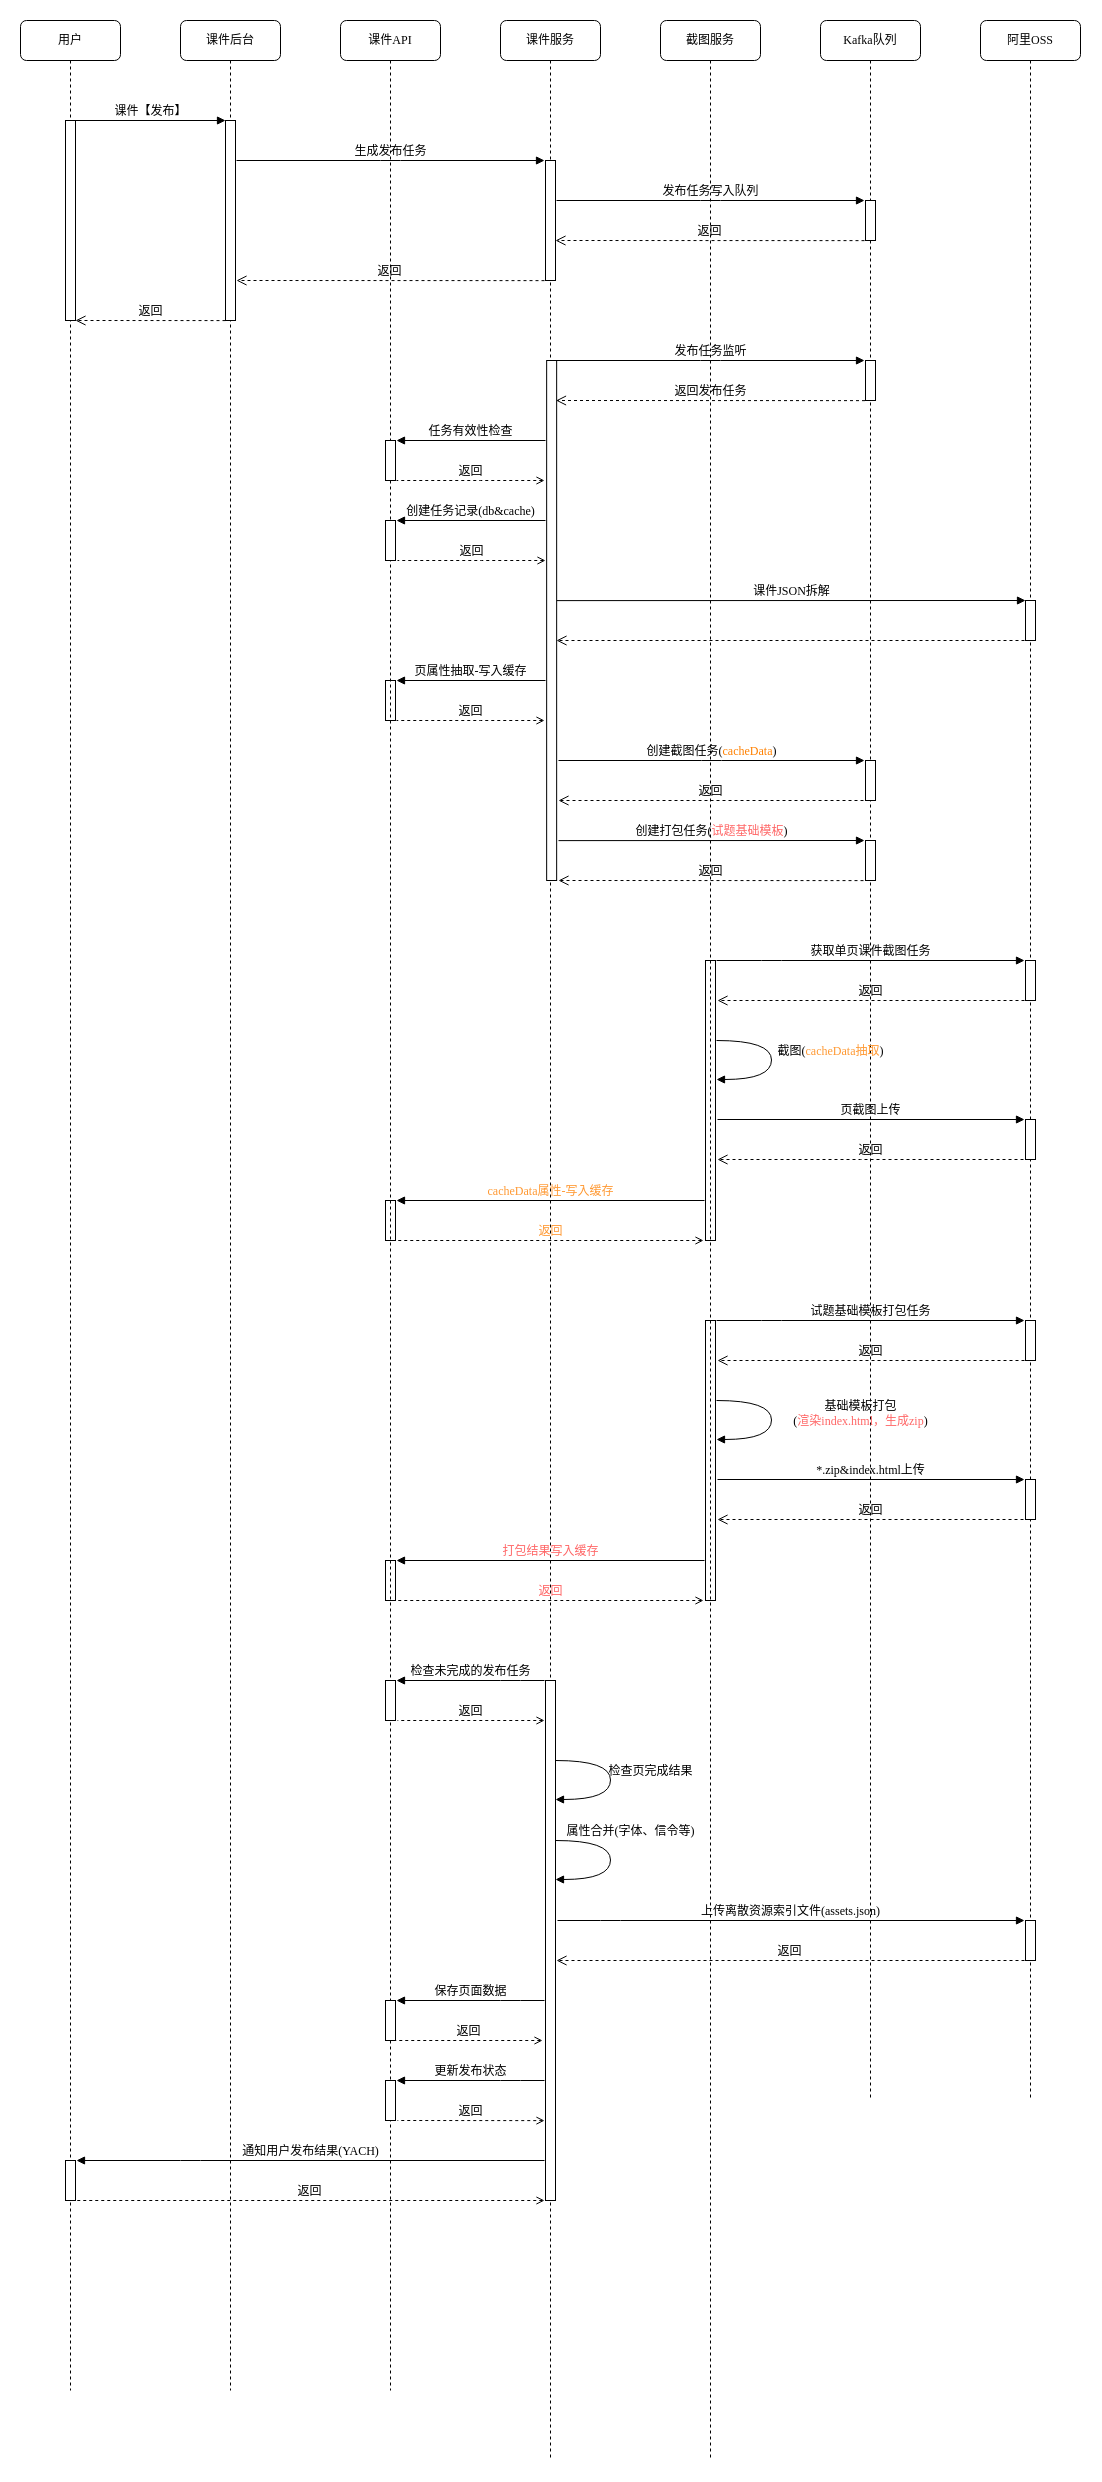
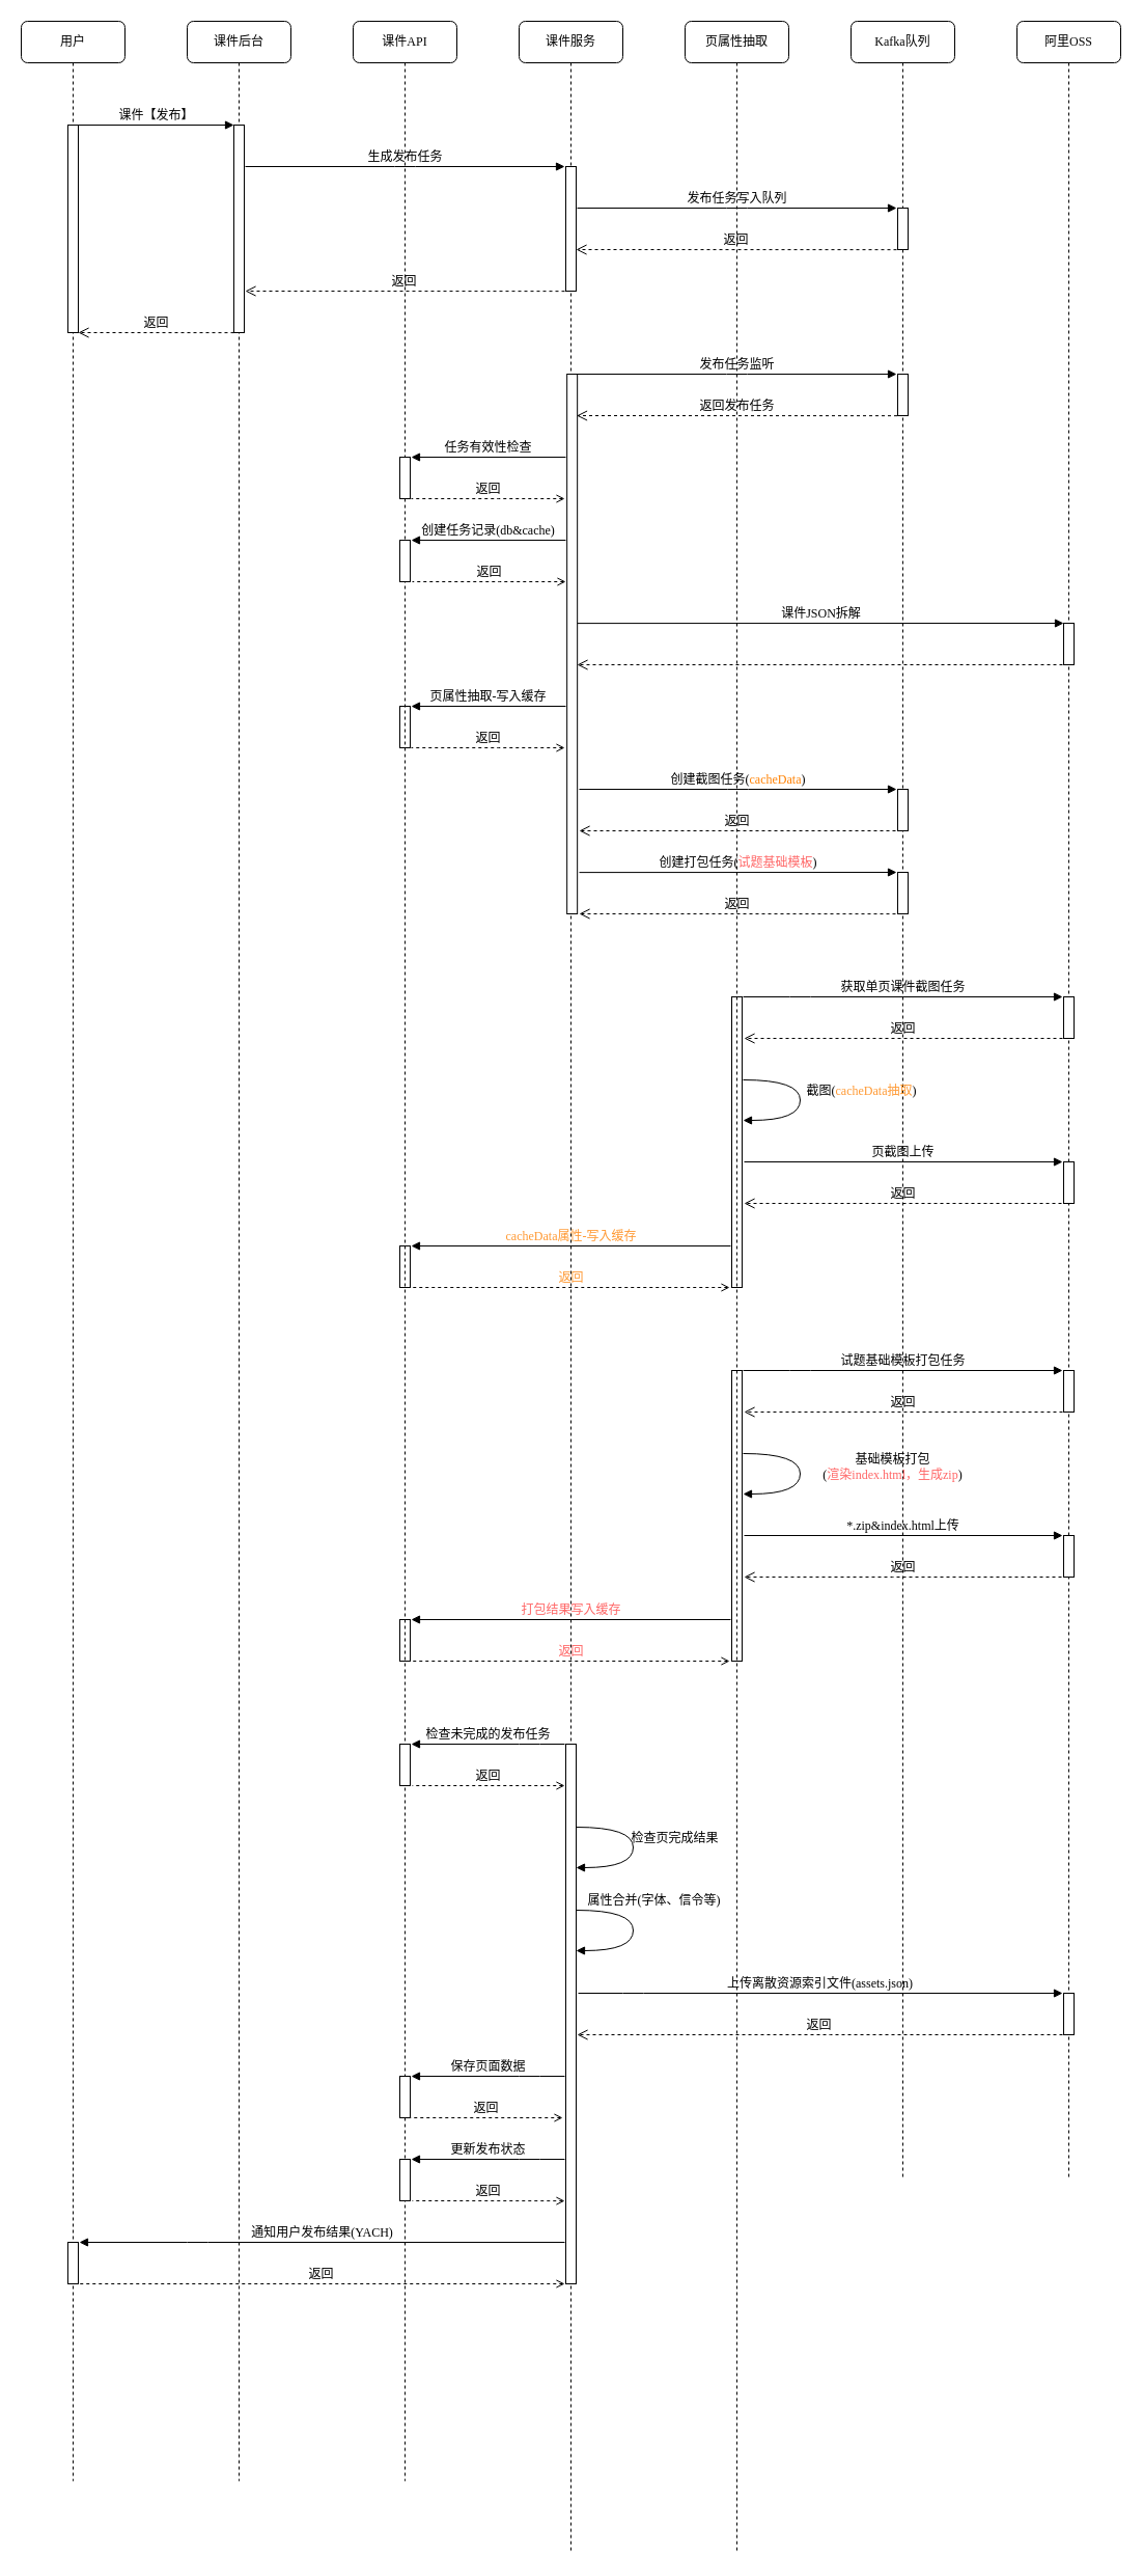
- <mxCell id="67" value="截图服务" style="shape=umlLifeline;perimeter=lifelinePerimeter;whiteSpace=wrap;html=1;container=1;collapsible=0;recursiveResize=0;outlineConnect=0;rounded=1;shadow=0;comic=0;labelBackgroundColor=none;strokeWidth=1;fontFamily=Verdana;fontSize=12;align=center;" vertex="1" parent="1"><mxGeometry x="660" y="20" width="100" height="2440" as="geometry" /></mxCell>
+ <mxCell id="67" value="页属性抽取" style="shape=umlLifeline;perimeter=lifelinePerimeter;whiteSpace=wrap;html=1;container=1;collapsible=0;recursiveResize=0;outlineConnect=0;rounded=1;shadow=0;comic=0;labelBackgroundColor=none;strokeWidth=1;fontFamily=Verdana;fontSize=12;align=center;" vertex="1" parent="1"><mxGeometry x="660" y="20" width="100" height="2440" as="geometry" /></mxCell>
